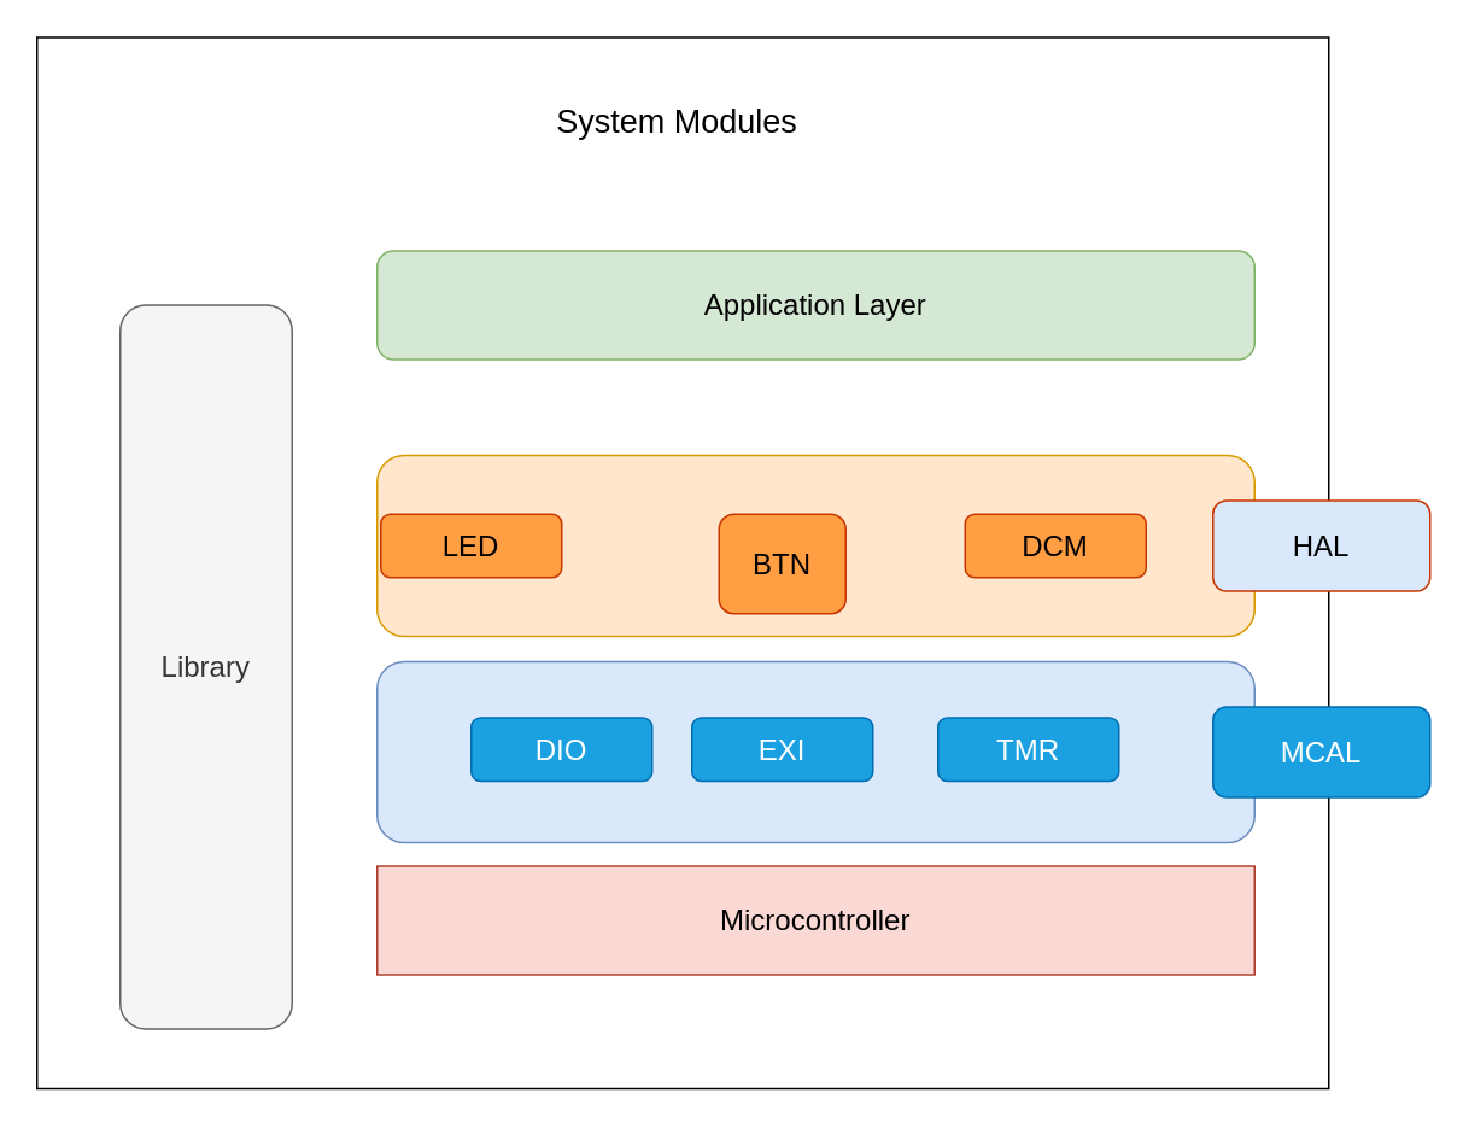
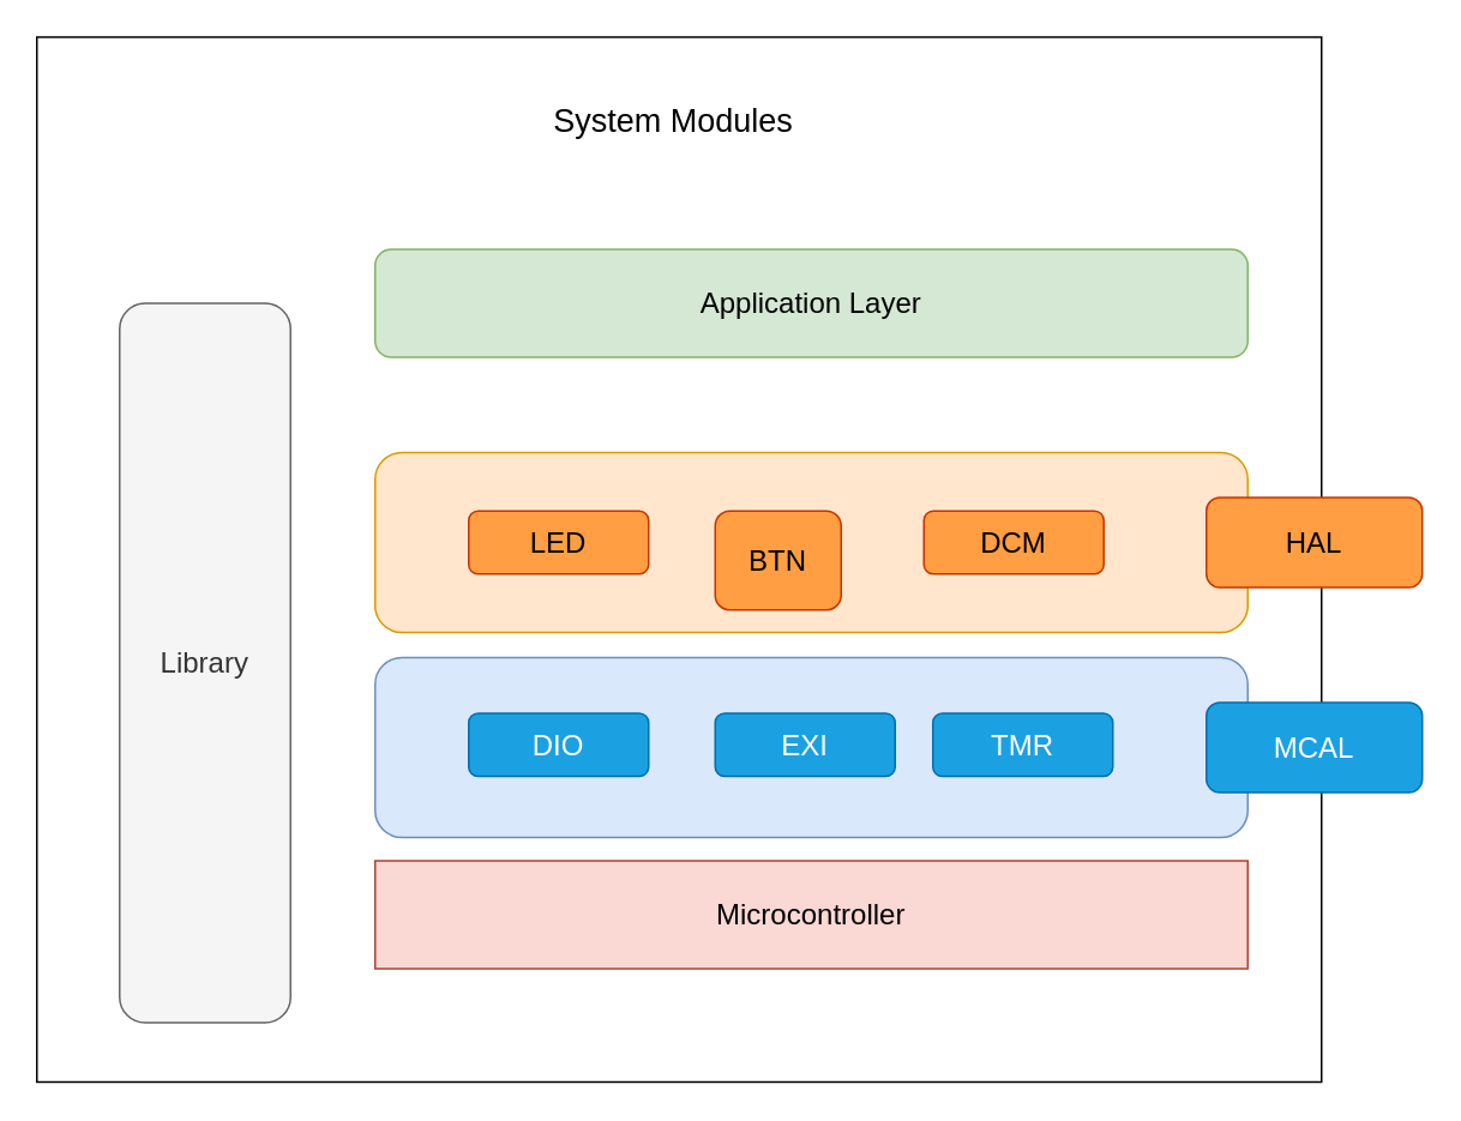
- <mxCell id="9" value="LED" style="rounded=1;whiteSpace=wrap;html=1;fontSize=16;fillColor=#ff9e42;fontColor=#000000;strokeColor=#C73500;" vertex="1" parent="1"><mxGeometry x="210" y="283.5" width="100" height="35" as="geometry" /></mxCell>
+ <mxCell id="9" value="LED" style="rounded=1;whiteSpace=wrap;html=1;fontSize=16;fillColor=#ff9e42;fontColor=#000000;strokeColor=#C73500;" vertex="1" parent="1"><mxGeometry x="260" y="283.5" width="100" height="35" as="geometry" /></mxCell>
- <mxCell id="12" value="DCM" style="rounded=1;whiteSpace=wrap;html=1;fontSize=16;fillColor=#ff9e42;fontColor=#000000;strokeColor=#C73500;" vertex="1" parent="1"><mxGeometry x="533" y="283.5" width="100" height="35" as="geometry" /></mxCell>
+ <mxCell id="12" value="DCM" style="rounded=1;whiteSpace=wrap;html=1;fontSize=16;fillColor=#ff9e42;fontColor=#000000;strokeColor=#C73500;" vertex="1" parent="1"><mxGeometry x="513" y="283.5" width="100" height="35" as="geometry" /></mxCell>
- <mxCell id="10" value="HAL" style="rounded=1;whiteSpace=wrap;html=1;fontSize=16;fillColor=#dae8fc;fontColor=#000000;strokeColor=#C73500;" vertex="1" parent="1"><mxGeometry x="670" y="276" width="120" height="50" as="geometry" /></mxCell>
+ <mxCell id="10" value="HAL" style="rounded=1;whiteSpace=wrap;html=1;fontSize=16;fillColor=#ff9e42;fontColor=#000000;strokeColor=#C73500;" vertex="1" parent="1"><mxGeometry x="670" y="276" width="120" height="50" as="geometry" /></mxCell>
- <mxCell id="16" value="EXI" style="rounded=1;whiteSpace=wrap;html=1;fontSize=16;fillColor=#1ba1e2;fontColor=#ffffff;strokeColor=#006EAF;" vertex="1" parent="1"><mxGeometry x="382" y="396" width="100" height="35" as="geometry" /></mxCell>
+ <mxCell id="16" value="EXI" style="rounded=1;whiteSpace=wrap;html=1;fontSize=16;fillColor=#1ba1e2;fontColor=#ffffff;strokeColor=#006EAF;" vertex="1" parent="1"><mxGeometry x="397" y="396" width="100" height="35" as="geometry" /></mxCell>
